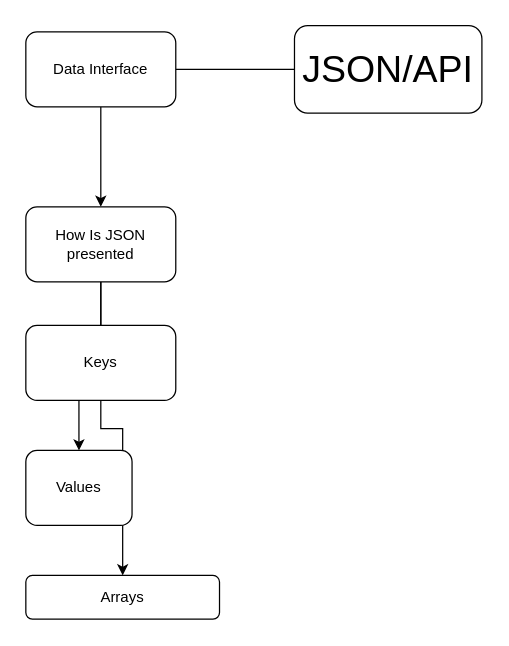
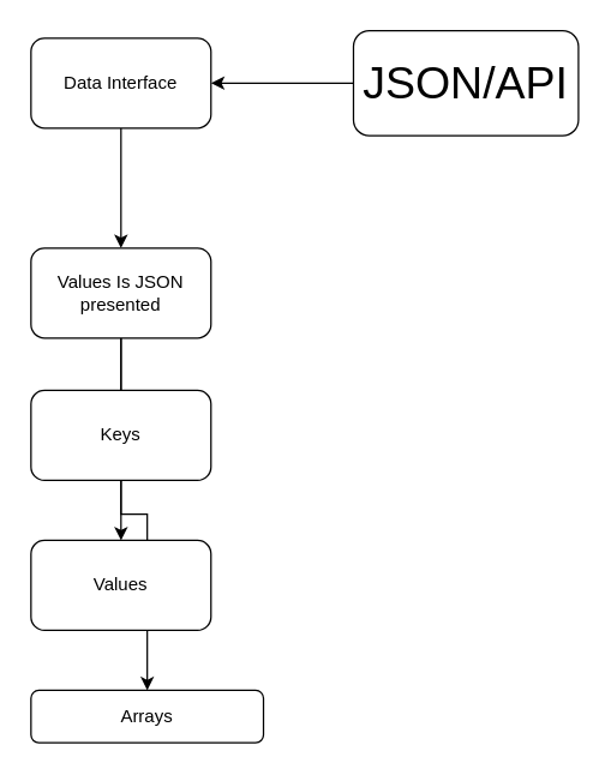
- <mxCell id="2" value="" style="edgeStyle=orthogonalEdgeStyle;rounded=0;orthogonalLoop=1;jettySize=auto;html=1;endArrow=none;" edge="1" parent="1" source="3" target="5"><mxGeometry relative="1" as="geometry" /></mxCell>
+ <mxCell id="2" value="" style="edgeStyle=orthogonalEdgeStyle;rounded=0;orthogonalLoop=1;jettySize=auto;html=1;" edge="1" parent="1" source="3" target="5"><mxGeometry relative="1" as="geometry" /></mxCell>
- <mxCell id="8" value="How Is JSON presented" style="whiteSpace=wrap;html=1;rounded=1;" vertex="1" parent="1"><mxGeometry x="20" y="165" width="120" height="60" as="geometry" /></mxCell>
+ <mxCell id="8" value="Values Is JSON presented" style="whiteSpace=wrap;html=1;rounded=1;" vertex="1" parent="1"><mxGeometry x="20" y="165" width="120" height="60" as="geometry" /></mxCell>
- <mxCell id="10" value="Values" style="whiteSpace=wrap;html=1;rounded=1;" vertex="1" parent="1"><mxGeometry x="20" y="360" width="85" height="60" as="geometry" /></mxCell>
+ <mxCell id="10" value="Values" style="whiteSpace=wrap;html=1;rounded=1;" vertex="1" parent="1"><mxGeometry x="20" y="360" width="120" height="60" as="geometry" /></mxCell>
